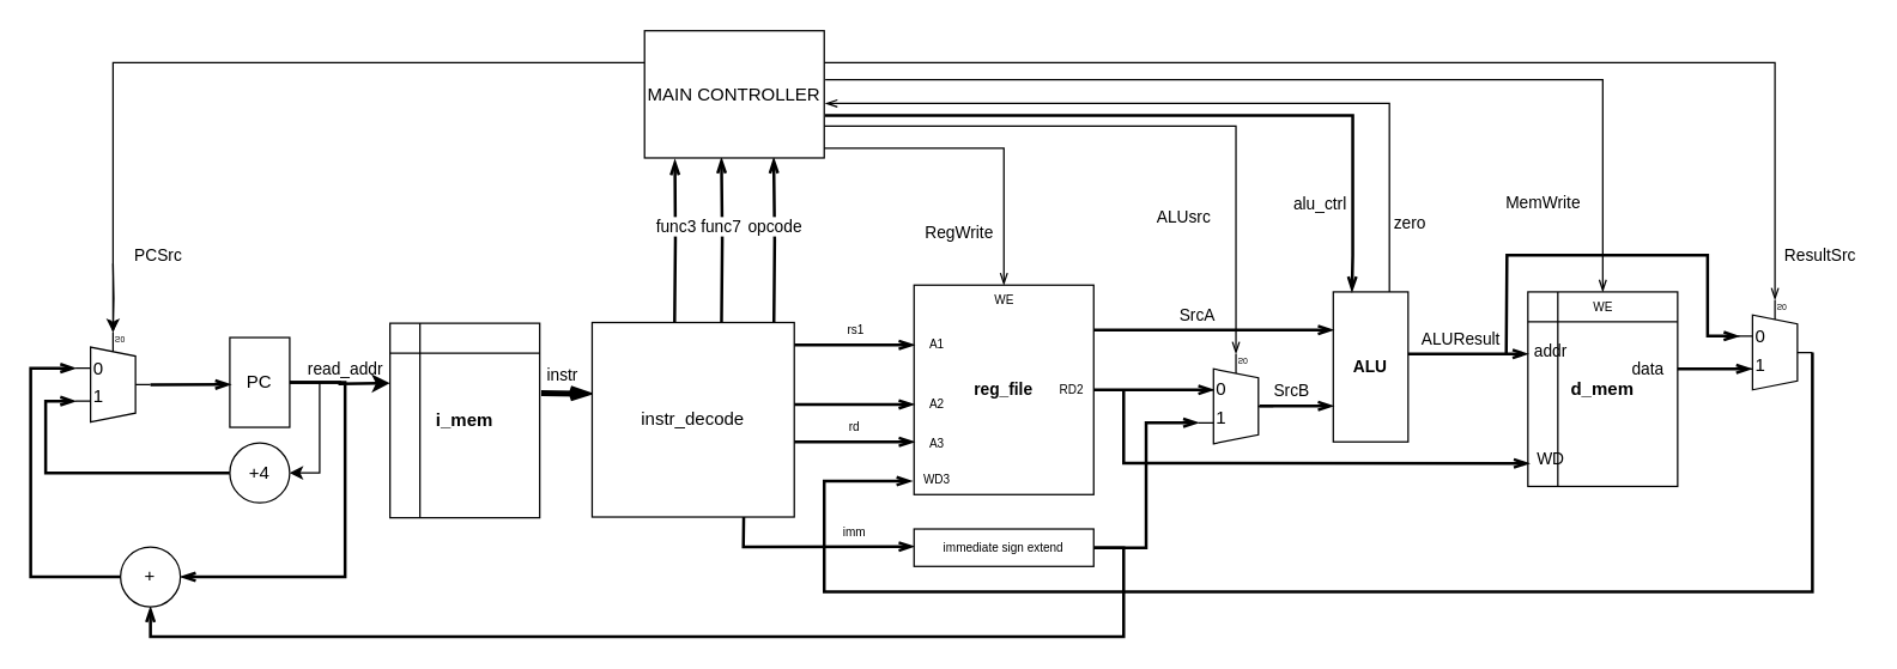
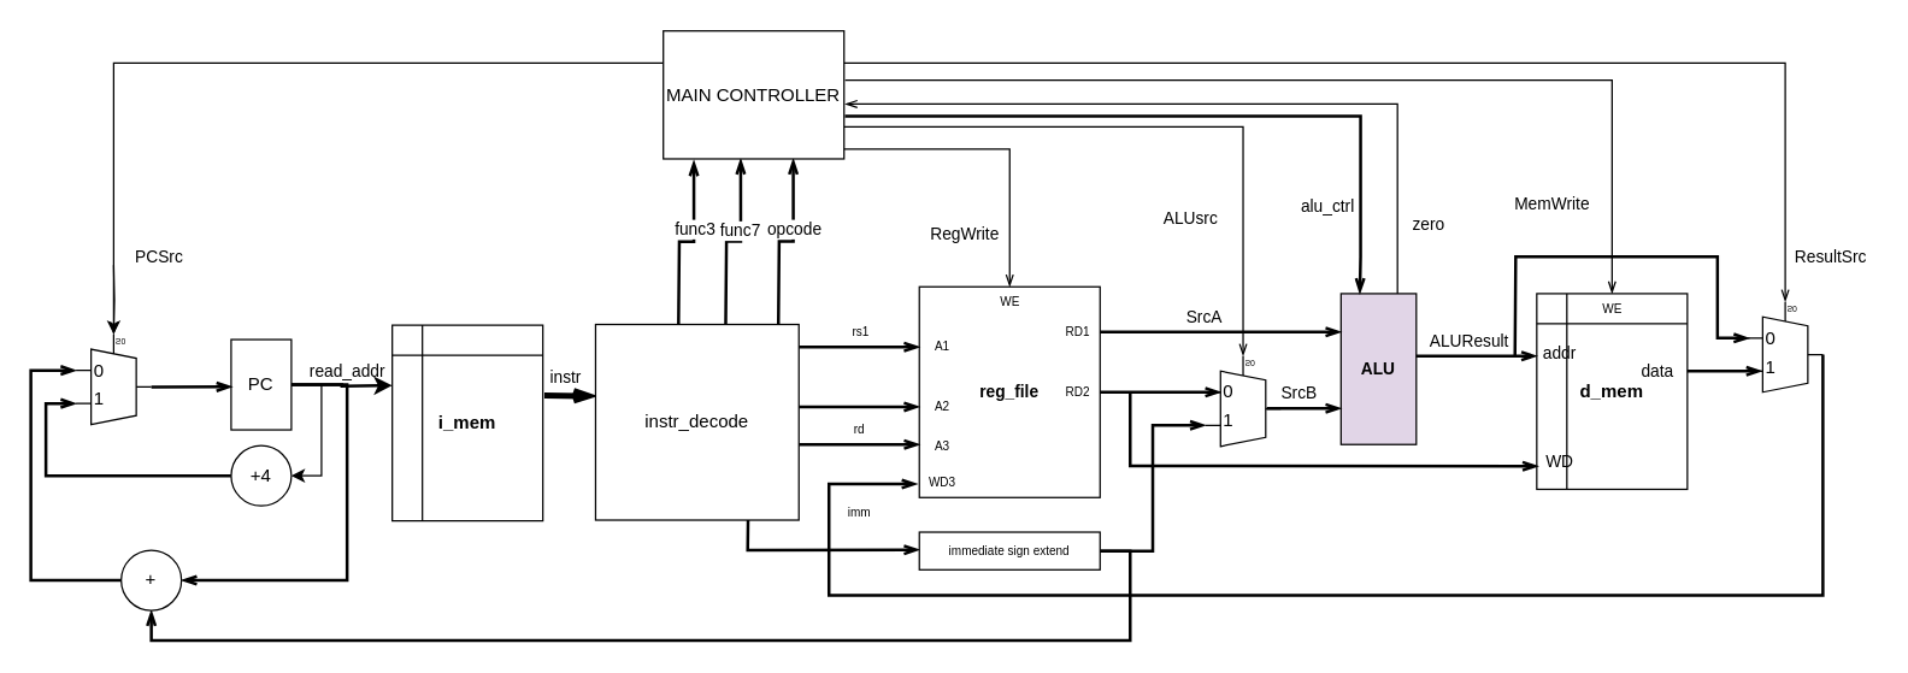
- <mxCell id="71" value="MAIN CONTROLLER" style="rounded=0;whiteSpace=wrap;html=1;" parent="1" vertex="1"><mxGeometry x="430" y="20" width="120" height="85" as="geometry" /></mxCell>
+ <mxCell id="71" value="MAIN CONTROLLER" style="rounded=0;whiteSpace=wrap;html=1;" parent="1" vertex="1"><mxGeometry x="440" y="20" width="120" height="85" as="geometry" /></mxCell>
+ <mxCell id="37" value="RD1" style="text;html=1;align=center;verticalAlign=middle;resizable=0;points=[];autosize=1;strokeColor=none;fillColor=none;fontSize=8;" parent="1" vertex="1"><mxGeometry x="700" y="210" width="30" height="20" as="geometry" /></mxCell>
- <mxCell id="30" value="ALU" style="rounded=0;whiteSpace=wrap;html=1;fontSize=11;fontStyle=1" parent="1" vertex="1"><mxGeometry x="890" y="194.54" width="50" height="100.23" as="geometry" /></mxCell>
+ <mxCell id="30" value="ALU" style="rounded=0;whiteSpace=wrap;html=1;fontSize=11;fontStyle=1;fillColor=#e1d5e7;" parent="1" vertex="1"><mxGeometry x="890" y="194.54" width="50" height="100.23" as="geometry" /></mxCell>
- <mxCell id="21" value="imm" style="text;html=1;align=center;verticalAlign=middle;resizable=0;points=[];autosize=1;strokeColor=none;fillColor=none;fontSize=8;" parent="1" vertex="1"><mxGeometry x="555" y="344.77" width="30" height="20" as="geometry" /></mxCell>
+ <mxCell id="21" value="imm" style="text;html=1;align=center;verticalAlign=middle;resizable=0;points=[];autosize=1;strokeColor=none;fillColor=none;fontSize=8;" parent="1" vertex="1"><mxGeometry x="555" y="329.77" width="30" height="20" as="geometry" /></mxCell>
